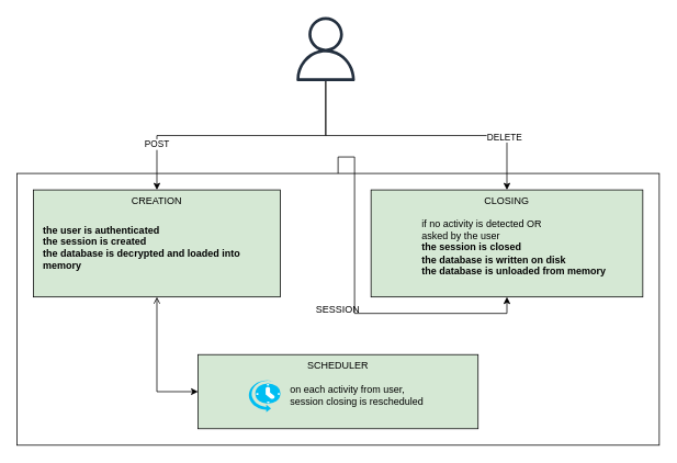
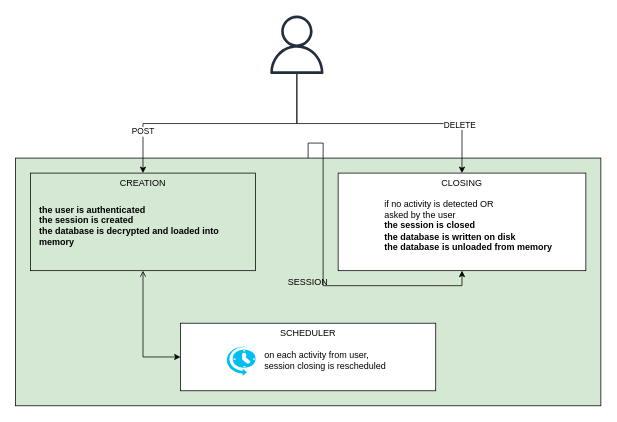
- <mxCell id="13" value="CLOSING" style="rounded=0;whiteSpace=wrap;html=1;align=center;verticalAlign=top;fillColor=#d5e8d4;" vertex="1" parent="12"><mxGeometry width="330" height="130" as="geometry" /></mxCell>
+ <mxCell id="13" value="CLOSING" style="rounded=0;whiteSpace=wrap;html=1;align=center;verticalAlign=top;" vertex="1" parent="12"><mxGeometry width="330" height="130" as="geometry" /></mxCell>
- <mxCell id="2" value="SESSION" style="rounded=0;whiteSpace=wrap;html=1;" vertex="1" parent="1"><mxGeometry x="20" y="210" width="780" height="330" as="geometry" /></mxCell>
+ <mxCell id="2" value="SESSION" style="rounded=0;whiteSpace=wrap;html=1;fillColor=#d5e8d4;" vertex="1" parent="1"><mxGeometry x="20" y="210" width="780" height="330" as="geometry" /></mxCell>
- <mxCell id="6" value="SCHEDULER" style="rounded=0;whiteSpace=wrap;html=1;align=center;verticalAlign=top;fillColor=#d5e8d4;" vertex="1" parent="5"><mxGeometry width="340" height="90" as="geometry" /></mxCell>
+ <mxCell id="6" value="SCHEDULER" style="rounded=0;whiteSpace=wrap;html=1;align=center;verticalAlign=top;" vertex="1" parent="5"><mxGeometry width="340" height="90" as="geometry" /></mxCell>
